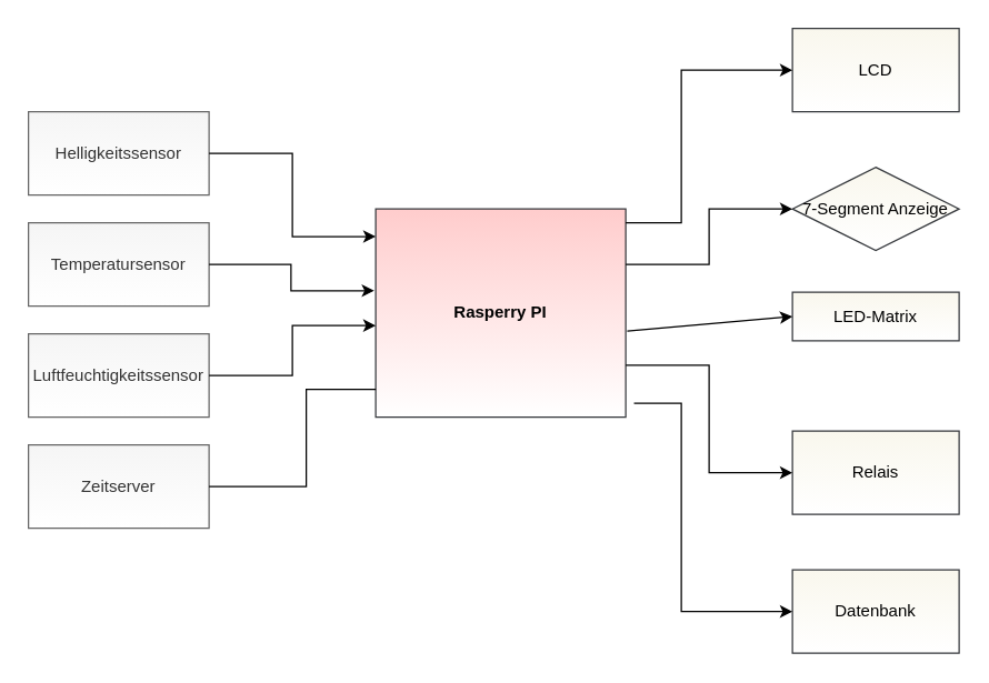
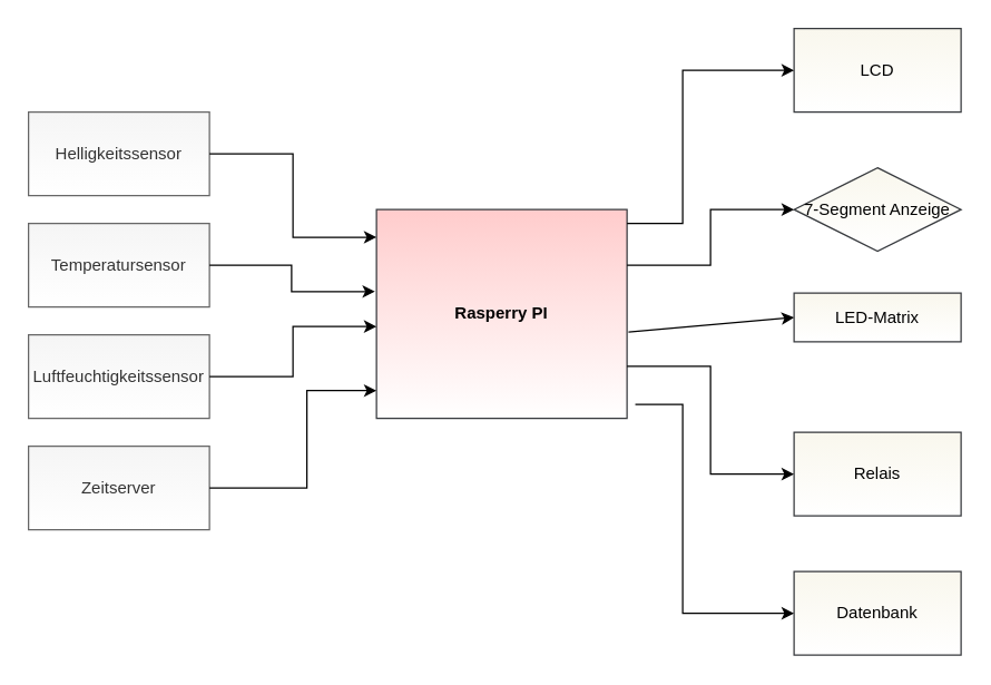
- <mxCell id="12" value="" style="edgeStyle=elbowEdgeStyle;elbow=horizontal;endArrow=none;html=1;rounded=0;entryX=0;entryY=0.867;entryDx=0;entryDy=0;entryPerimeter=0;exitX=1;exitY=0.5;exitDx=0;exitDy=0;" edge="1" parent="1" source="4" target="2"><mxGeometry width="50" height="50" relative="1" as="geometry"><mxPoint x="160" y="350" as="sourcePoint" /><mxPoint x="210" y="300" as="targetPoint" /><Array as="points"><mxPoint x="220" y="310" /></Array></mxGeometry></mxCell>
+ <mxCell id="12" value="" style="edgeStyle=elbowEdgeStyle;elbow=horizontal;endArrow=classic;html=1;rounded=0;entryX=0;entryY=0.867;entryDx=0;entryDy=0;entryPerimeter=0;exitX=1;exitY=0.5;exitDx=0;exitDy=0;" edge="1" parent="1" source="4" target="2"><mxGeometry width="50" height="50" relative="1" as="geometry"><mxPoint x="160" y="350" as="sourcePoint" /><mxPoint x="210" y="300" as="targetPoint" /><Array as="points"><mxPoint x="220" y="310" /></Array></mxGeometry></mxCell>
